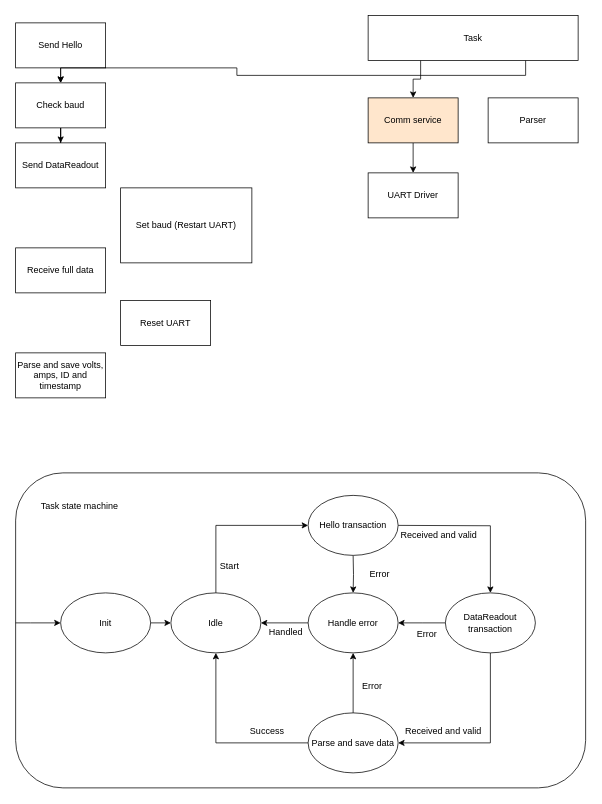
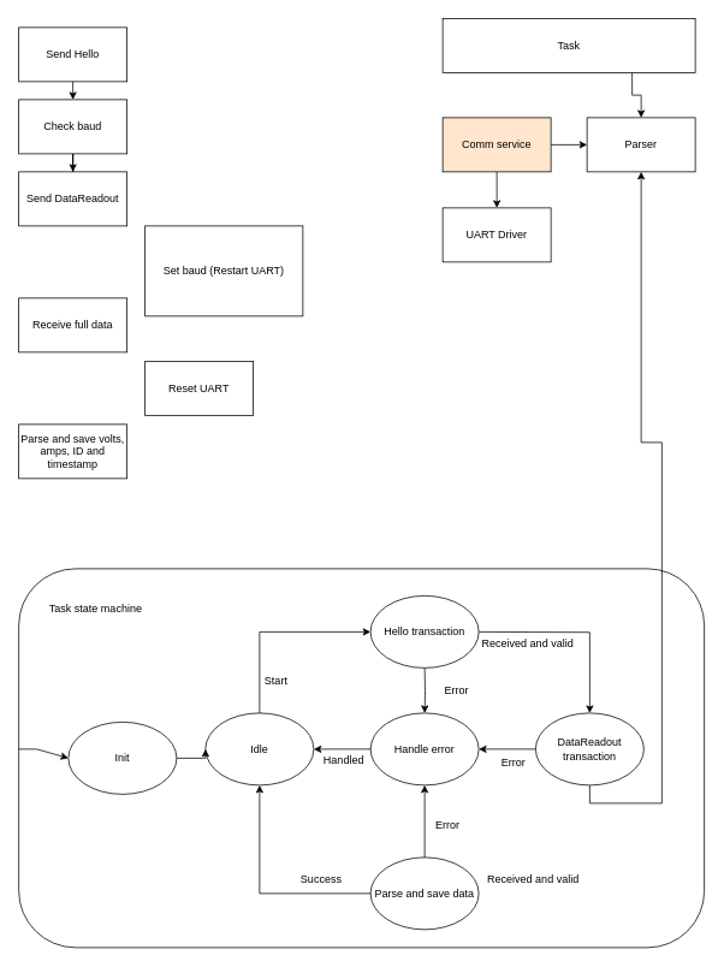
- <mxCell id="12" style="edgeStyle=orthogonalEdgeStyle;rounded=0;orthogonalLoop=1;jettySize=auto;html=1;exitX=0.25;exitY=1;exitDx=0;exitDy=0;entryX=0.5;entryY=0;entryDx=0;entryDy=0;" parent="1" source="14" target="17" edge="1"><mxGeometry relative="1" as="geometry" /></mxCell>
- <mxCell id="13" style="edgeStyle=orthogonalEdgeStyle;rounded=0;orthogonalLoop=1;jettySize=auto;html=1;exitX=0.75;exitY=1;exitDx=0;exitDy=0;" parent="1" source="14" target="9" edge="1"><mxGeometry relative="1" as="geometry" /></mxCell>
+ <mxCell id="13" style="edgeStyle=orthogonalEdgeStyle;rounded=0;orthogonalLoop=1;jettySize=auto;html=1;exitX=0.75;exitY=1;exitDx=0;exitDy=0;entryX=0.5;entryY=0;entryDx=0;entryDy=0;" parent="1" source="14" target="42" edge="1"><mxGeometry relative="1" as="geometry" /></mxCell>
+ <mxCell id="16" style="edgeStyle=orthogonalEdgeStyle;rounded=0;orthogonalLoop=1;jettySize=auto;html=1;exitX=1;exitY=0.5;exitDx=0;exitDy=0;entryX=0;entryY=0.5;entryDx=0;entryDy=0;" edge="1" parent="1" source="17" target="42"><mxGeometry relative="1" as="geometry" /></mxCell>
- <mxCell id="40" value="Init" style="ellipse;whiteSpace=wrap;html=1;" parent="1" vertex="1"><mxGeometry x="80" y="790" width="120" height="80" as="geometry" /></mxCell>
+ <mxCell id="40" value="Init" style="ellipse;whiteSpace=wrap;html=1;" parent="1" vertex="1"><mxGeometry x="75" y="800" width="120" height="80" as="geometry" /></mxCell>
- <mxCell id="25" style="edgeStyle=orthogonalEdgeStyle;rounded=0;orthogonalLoop=1;jettySize=auto;html=1;exitX=0.5;exitY=1;exitDx=0;exitDy=0;entryX=1;entryY=0.5;entryDx=0;entryDy=0;" parent="1" source="26" target="29" edge="1"><mxGeometry relative="1" as="geometry" /></mxCell>
+ <mxCell id="25" style="edgeStyle=orthogonalEdgeStyle;rounded=0;orthogonalLoop=1;jettySize=auto;html=1;exitX=0.5;exitY=1;exitDx=0;exitDy=0;" parent="1" source="26" target="42" edge="1"><mxGeometry relative="1" as="geometry" /></mxCell>
